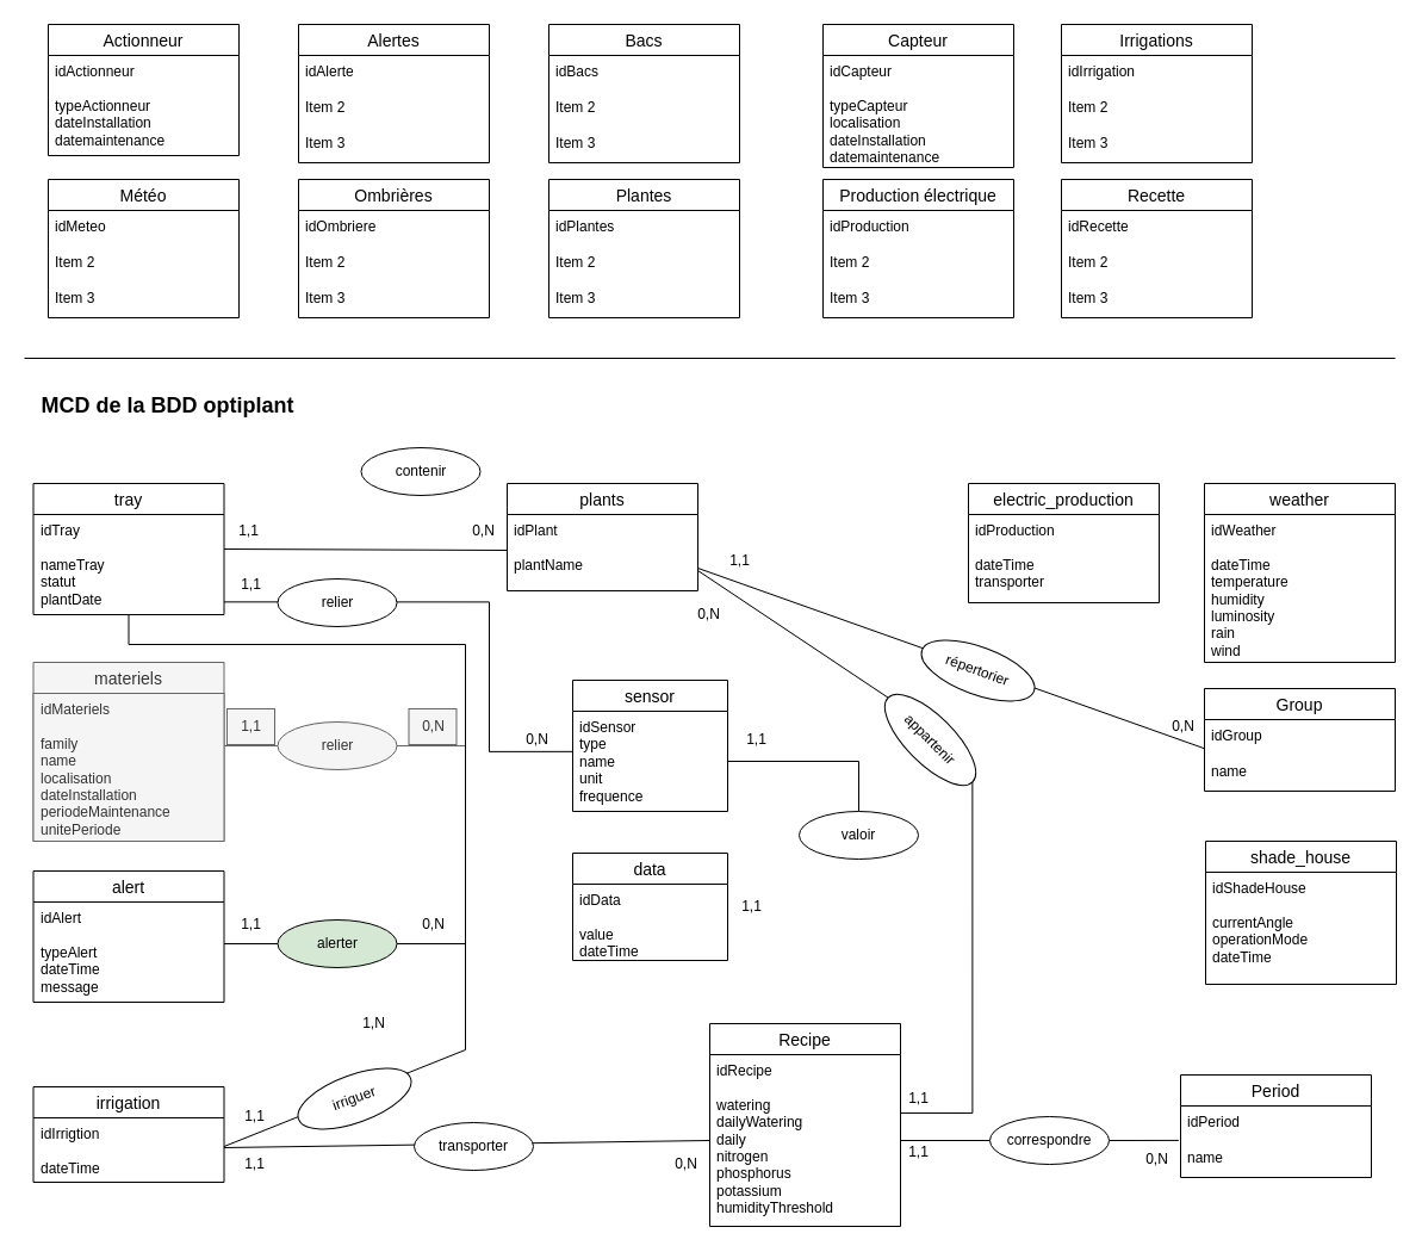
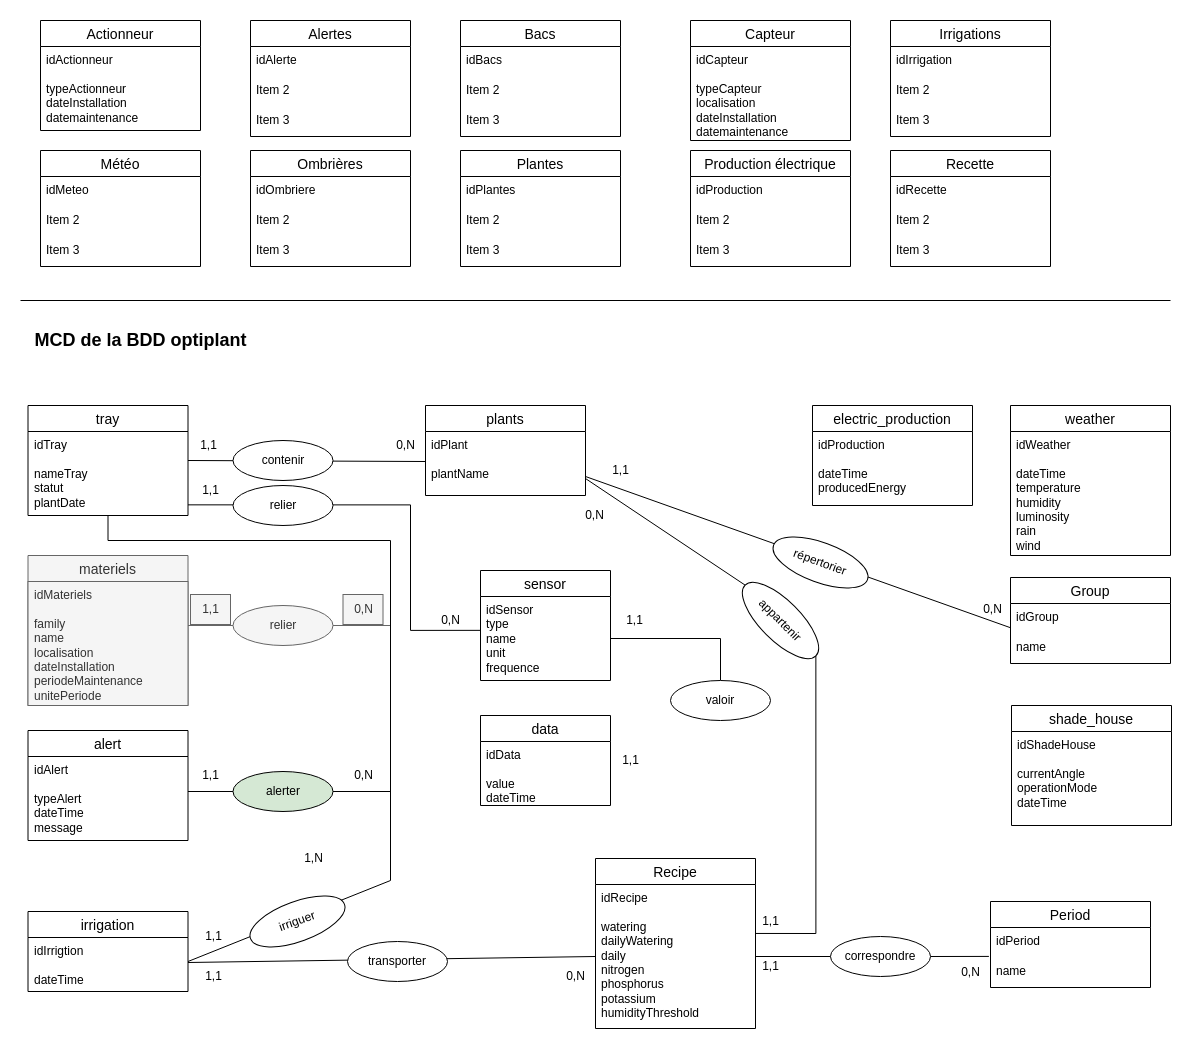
- <mxCell id="40" value="contenir" style="ellipse;whiteSpace=wrap;html=1;align=center;" parent="1" vertex="1"><mxGeometry x="302.5" y="375" width="100" height="40" as="geometry" /></mxCell>
+ <mxCell id="40" value="contenir" style="ellipse;whiteSpace=wrap;html=1;align=center;" parent="1" vertex="1"><mxGeometry x="232.5" y="440" width="100" height="40" as="geometry" /></mxCell>
- <mxCell id="87" value="&lt;div&gt;idProduction&lt;/div&gt;&lt;div&gt;&lt;br&gt;&lt;/div&gt;&lt;div&gt;dateTime&lt;/div&gt;&lt;div&gt;transporter&lt;/div&gt;" style="text;strokeColor=none;fillColor=none;spacingLeft=4;spacingRight=4;overflow=hidden;rotatable=0;points=[[0,0.5],[1,0.5]];portConstraint=eastwest;fontSize=12;whiteSpace=wrap;html=1;" parent="86" vertex="1"><mxGeometry y="26" width="160" height="74" as="geometry" /></mxCell>
+ <mxCell id="87" value="&lt;div&gt;idProduction&lt;/div&gt;&lt;div&gt;&lt;br&gt;&lt;/div&gt;&lt;div&gt;dateTime&lt;/div&gt;&lt;div&gt;producedEnergy&lt;/div&gt;" style="text;strokeColor=none;fillColor=none;spacingLeft=4;spacingRight=4;overflow=hidden;rotatable=0;points=[[0,0.5],[1,0.5]];portConstraint=eastwest;fontSize=12;whiteSpace=wrap;html=1;" parent="86" vertex="1"><mxGeometry y="26" width="160" height="74" as="geometry" /></mxCell>
